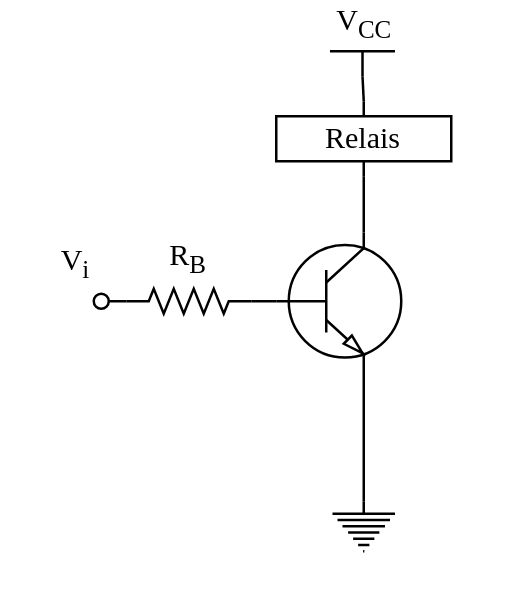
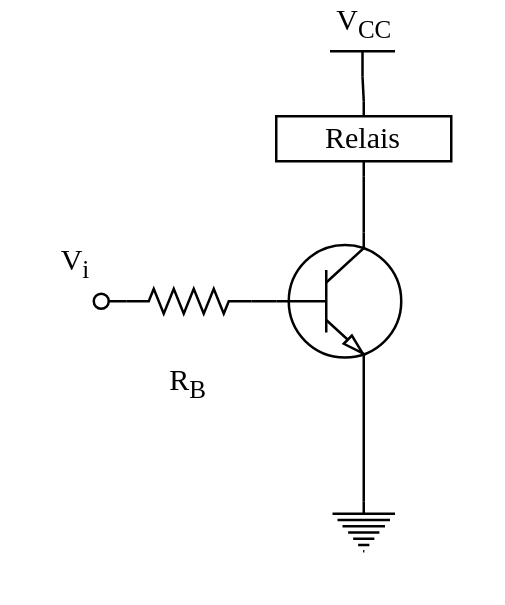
- <mxCell id="14" value="R&lt;sub&gt;B&lt;/sub&gt;" style="text;html=1;strokeColor=none;fillColor=none;align=center;verticalAlign=middle;whiteSpace=wrap;rounded=0;fontSize=12;fontFamily=Charter;" vertex="1" parent="1"><mxGeometry x="60" y="90" width="30" height="25" as="geometry" /></mxCell>
+ <mxCell id="14" value="R&lt;sub&gt;B&lt;/sub&gt;" style="text;html=1;strokeColor=none;fillColor=none;align=center;verticalAlign=middle;whiteSpace=wrap;rounded=0;fontSize=12;fontFamily=Charter;" vertex="1" parent="1"><mxGeometry x="60" y="140" width="30" height="25" as="geometry" /></mxCell>
